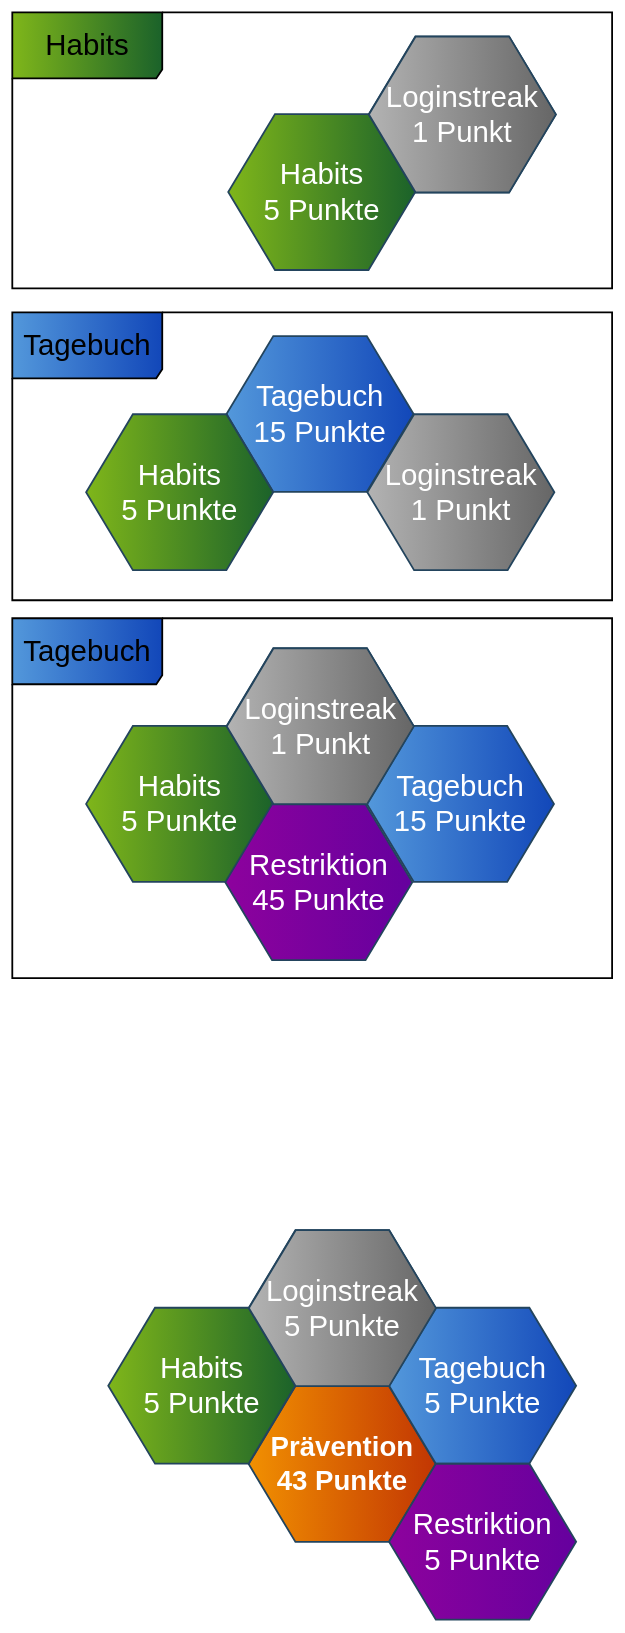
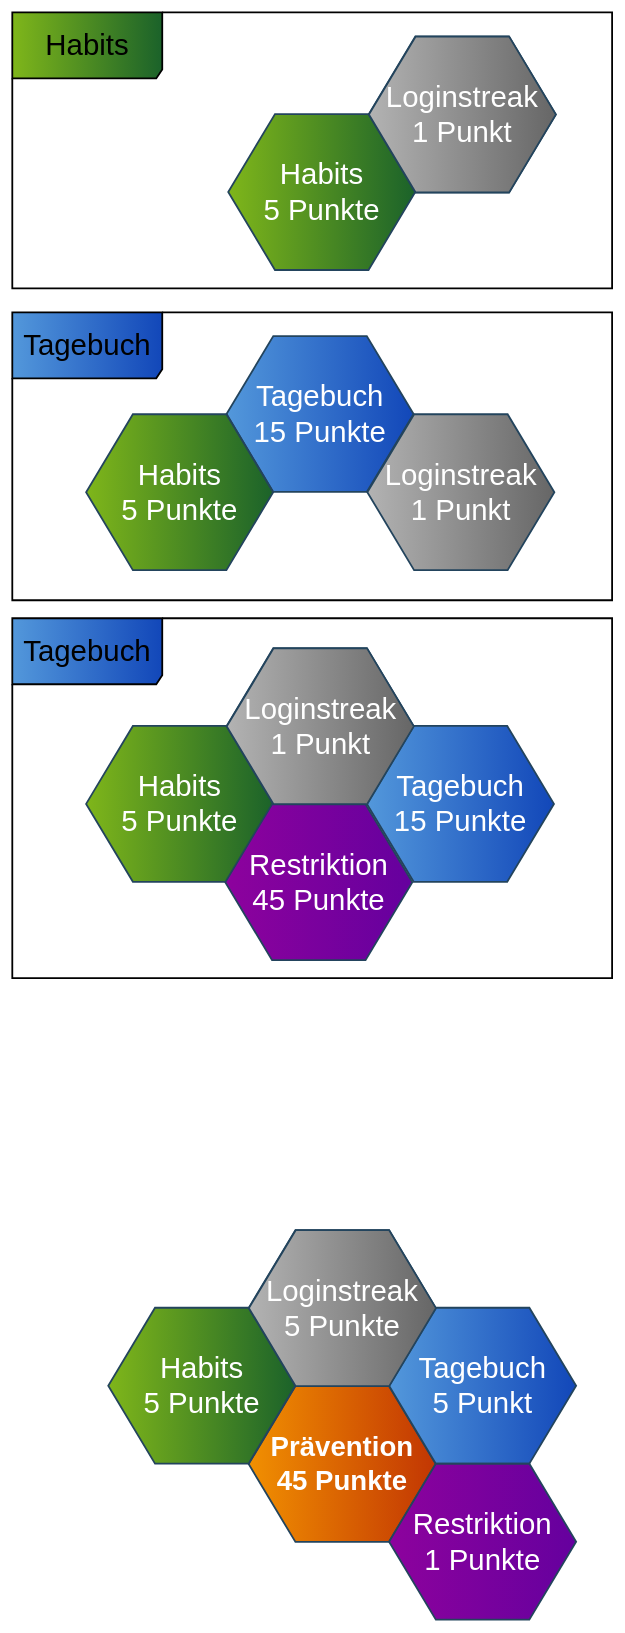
- <mxCell id="5" value="&lt;font color=&quot;#ffffff&quot; style=&quot;font-size: 49px;&quot;&gt;Tagebuch&lt;br&gt;5 Punkte&lt;br&gt;&lt;/font&gt;" style="shape=hexagon;perimeter=hexagonPerimeter2;whiteSpace=wrap;html=1;shadow=0;labelBackgroundColor=none;strokeColor=#23445D;fillColor=#5398DB;gradientColor=#1247B9;fontFamily=Helvetica;fontSize=23;fontColor=#23445d;align=center;strokeWidth=3;gradientDirection=east;" parent="1" vertex="1"><mxGeometry x="648.158" y="2179.53" width="311.842" height="259.868" as="geometry" /></mxCell>
+ <mxCell id="5" value="&lt;font color=&quot;#ffffff&quot; style=&quot;font-size: 49px;&quot;&gt;Tagebuch&lt;br&gt;5 Punkt&lt;br&gt;&lt;/font&gt;" style="shape=hexagon;perimeter=hexagonPerimeter2;whiteSpace=wrap;html=1;shadow=0;labelBackgroundColor=none;strokeColor=#23445D;fillColor=#5398DB;gradientColor=#1247B9;fontFamily=Helvetica;fontSize=23;fontColor=#23445d;align=center;strokeWidth=3;gradientDirection=east;" parent="1" vertex="1"><mxGeometry x="648.158" y="2179.53" width="311.842" height="259.868" as="geometry" /></mxCell>
- <mxCell id="2" value="&lt;font color=&quot;#ffffff&quot;&gt;&lt;span style=&quot;font-size: 46px;&quot;&gt;&lt;b style=&quot;&quot;&gt;Prävention&lt;br&gt;43 Punkte&lt;br&gt;&lt;/b&gt;&lt;/span&gt;&lt;/font&gt;" style="shape=hexagon;perimeter=hexagonPerimeter2;whiteSpace=wrap;html=1;shadow=0;labelBackgroundColor=none;strokeColor=#23445D;fillColor=#F19001;gradientColor=#C23603;fontFamily=Helvetica;fontSize=23;fontColor=#23445d;align=center;strokeWidth=3;gradientDirection=east;" parent="1" vertex="1"><mxGeometry x="414.079" y="2310.128" width="311.842" height="259.868" as="geometry" /></mxCell>
+ <mxCell id="2" value="&lt;font color=&quot;#ffffff&quot;&gt;&lt;span style=&quot;font-size: 46px;&quot;&gt;&lt;b style=&quot;&quot;&gt;Prävention&lt;br&gt;45 Punkte&lt;br&gt;&lt;/b&gt;&lt;/span&gt;&lt;/font&gt;" style="shape=hexagon;perimeter=hexagonPerimeter2;whiteSpace=wrap;html=1;shadow=0;labelBackgroundColor=none;strokeColor=#23445D;fillColor=#F19001;gradientColor=#C23603;fontFamily=Helvetica;fontSize=23;fontColor=#23445d;align=center;strokeWidth=3;gradientDirection=east;" parent="1" vertex="1"><mxGeometry x="414.079" y="2310.128" width="311.842" height="259.868" as="geometry" /></mxCell>
- <mxCell id="6" value="&lt;font color=&quot;#ffffff&quot; style=&quot;font-size: 49px;&quot;&gt;Restriktion&lt;br&gt;5 Punkte&lt;br&gt;&lt;/font&gt;" style="shape=hexagon;perimeter=hexagonPerimeter2;whiteSpace=wrap;html=1;shadow=0;labelBackgroundColor=none;strokeColor=#23445D;fillColor=#8D029D;gradientColor=#65009E;fontFamily=Helvetica;fontSize=23;fontColor=#23445d;align=center;strokeWidth=3;gradientDirection=east;" parent="1" vertex="1"><mxGeometry x="648.158" y="2439.595" width="311.842" height="259.868" as="geometry" /></mxCell>
+ <mxCell id="6" value="&lt;font color=&quot;#ffffff&quot; style=&quot;font-size: 49px;&quot;&gt;Restriktion&lt;br&gt;1 Punkte&lt;br&gt;&lt;/font&gt;" style="shape=hexagon;perimeter=hexagonPerimeter2;whiteSpace=wrap;html=1;shadow=0;labelBackgroundColor=none;strokeColor=#23445D;fillColor=#8D029D;gradientColor=#65009E;fontFamily=Helvetica;fontSize=23;fontColor=#23445d;align=center;strokeWidth=3;gradientDirection=east;" parent="1" vertex="1"><mxGeometry x="648.158" y="2439.595" width="311.842" height="259.868" as="geometry" /></mxCell>
